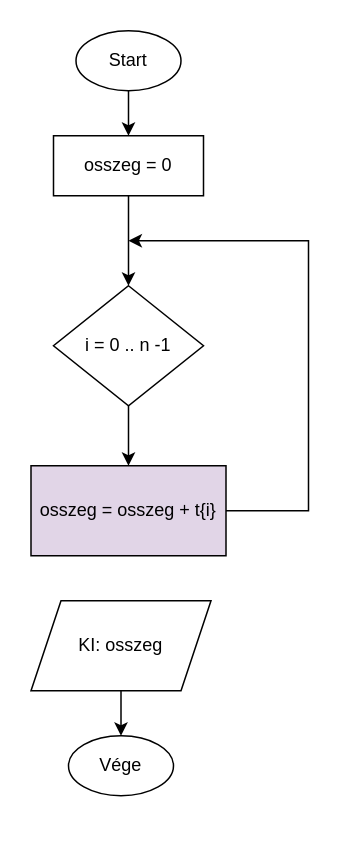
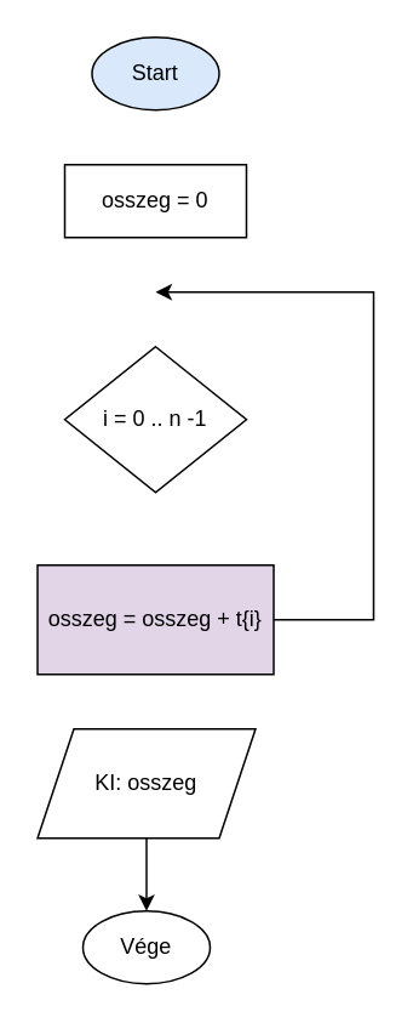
- <mxCell id="2" value="Start" style="ellipse;whiteSpace=wrap;html=1;" vertex="1" parent="1"><mxGeometry x="50" y="20" width="70" height="40" as="geometry" /></mxCell>
+ <mxCell id="2" value="Start" style="ellipse;whiteSpace=wrap;html=1;fillColor=#dae8fc;" vertex="1" parent="1"><mxGeometry x="50" y="20" width="70" height="40" as="geometry" /></mxCell>
- <mxCell id="8" value="" style="endArrow=classic;html=1;rounded=0;exitX=0.5;exitY=1;exitDx=0;exitDy=0;" edge="1" parent="1" source="2" target="3"><mxGeometry width="50" height="50" relative="1" as="geometry"><mxPoint x="95" y="60" as="sourcePoint" /><mxPoint x="225" y="180" as="targetPoint" /></mxGeometry></mxCell>
- <mxCell id="9" value="" style="endArrow=classic;html=1;rounded=0;exitX=0.5;exitY=1;exitDx=0;exitDy=0;" edge="1" parent="1" source="3" target="4"><mxGeometry width="50" height="50" relative="1" as="geometry"><mxPoint x="85" y="140" as="sourcePoint" /><mxPoint x="245" y="270" as="targetPoint" /></mxGeometry></mxCell>
- <mxCell id="10" value="" style="endArrow=classic;html=1;rounded=0;exitX=0.5;exitY=1;exitDx=0;exitDy=0;entryX=0.5;entryY=0;entryDx=0;entryDy=0;" edge="1" parent="1" source="4" target="5"><mxGeometry width="50" height="50" relative="1" as="geometry"><mxPoint x="175" y="360" as="sourcePoint" /><mxPoint x="225" y="310" as="targetPoint" /></mxGeometry></mxCell>
- <mxCell id="7" value="Vége" style="ellipse;whiteSpace=wrap;html=1;" vertex="1" parent="1"><mxGeometry x="45" y="490" width="70" height="40" as="geometry" /></mxCell>
+ <mxCell id="7" value="Vége" style="ellipse;whiteSpace=wrap;html=1;" vertex="1" parent="1"><mxGeometry x="45" y="500" width="70" height="40" as="geometry" /></mxCell>
